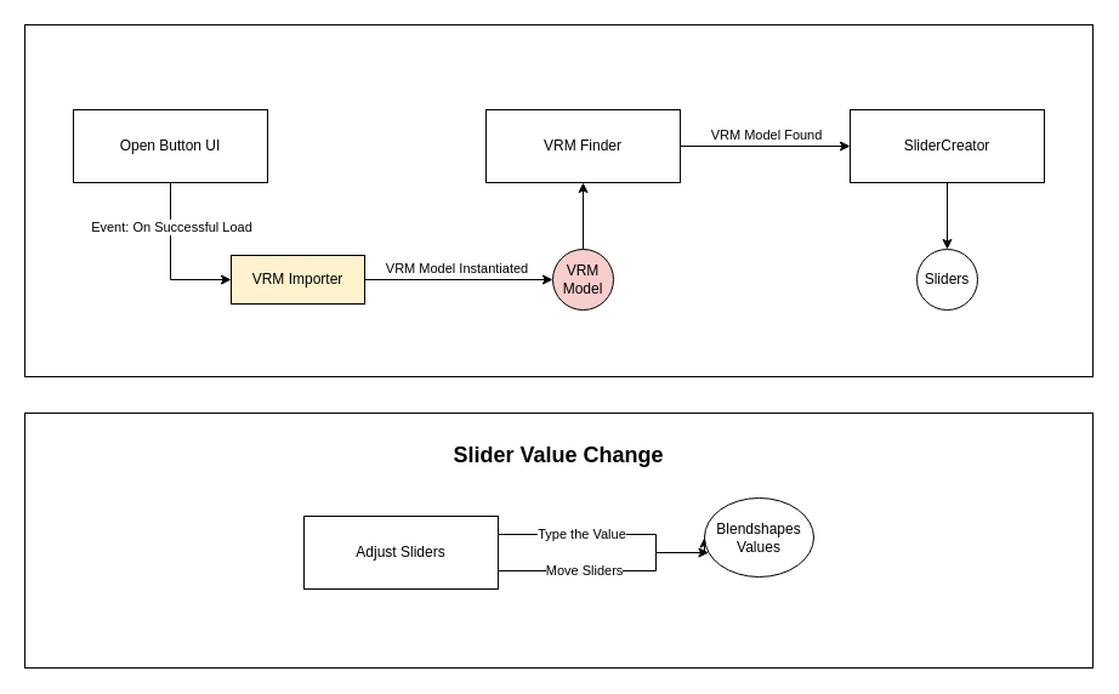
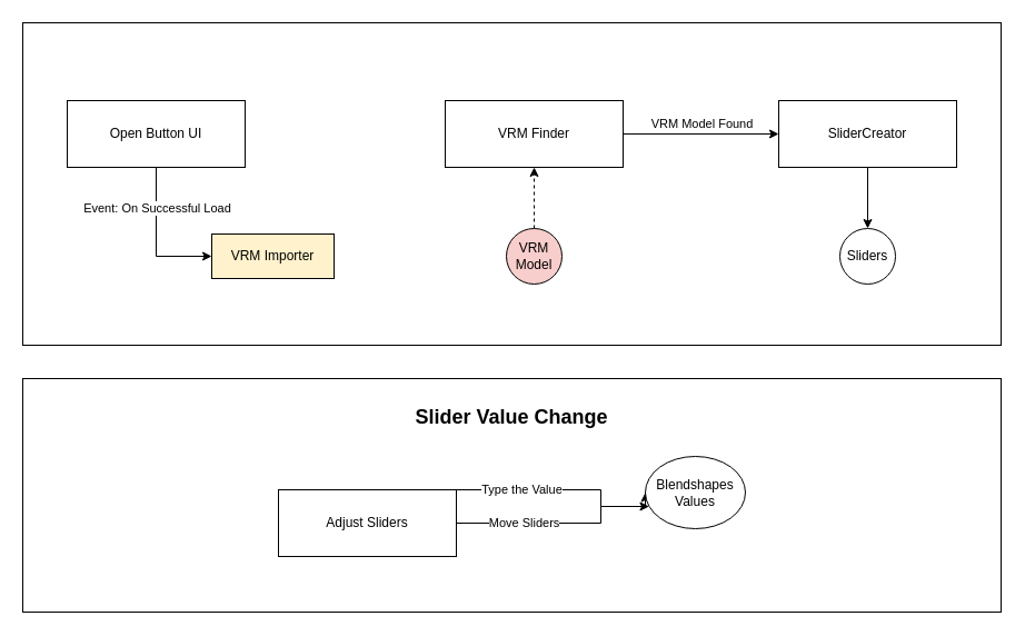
- <mxCell id="3" style="edgeStyle=orthogonalEdgeStyle;rounded=0;orthogonalLoop=1;jettySize=auto;html=1;" edge="1" parent="1" source="14" target="10"><mxGeometry relative="1" as="geometry"><mxPoint x="265" y="70" as="sourcePoint" /></mxGeometry></mxCell>
+ <mxCell id="3" style="edgeStyle=orthogonalEdgeStyle;rounded=0;orthogonalLoop=1;jettySize=auto;html=1;dashed=1;" edge="1" parent="1" source="14" target="10"><mxGeometry relative="1" as="geometry"><mxPoint x="265" y="70" as="sourcePoint" /></mxGeometry></mxCell>
- <mxCell id="11" style="edgeStyle=orthogonalEdgeStyle;rounded=0;orthogonalLoop=1;jettySize=auto;html=1;" edge="1" parent="1" source="13" target="14"><mxGeometry relative="1" as="geometry" /></mxCell>
- <mxCell id="12" value="VRM Model Instantiated" style="edgeLabel;html=1;align=center;verticalAlign=middle;resizable=0;points=[];" vertex="1" connectable="0" parent="11"><mxGeometry x="-0.181" y="-1" relative="1" as="geometry"><mxPoint x="12" y="-11" as="offset" /></mxGeometry></mxCell>
- <mxCell id="24" value="Adjust Sliders" style="rounded=0;whiteSpace=wrap;html=1;" vertex="1" parent="1"><mxGeometry x="250" y="425" width="160" height="60" as="geometry" /></mxCell>
+ <mxCell id="24" value="Adjust Sliders" style="rounded=0;whiteSpace=wrap;html=1;" vertex="1" parent="1"><mxGeometry x="250" y="440" width="160" height="60" as="geometry" /></mxCell>
